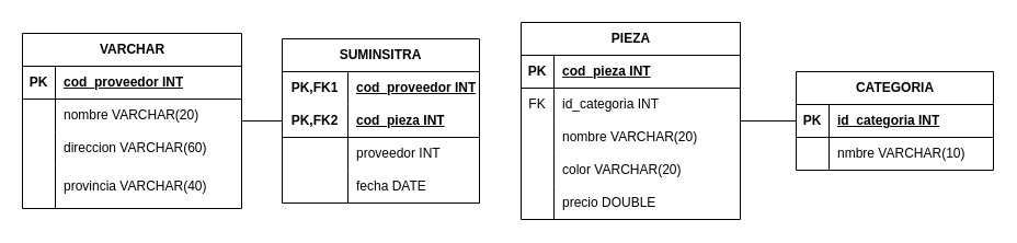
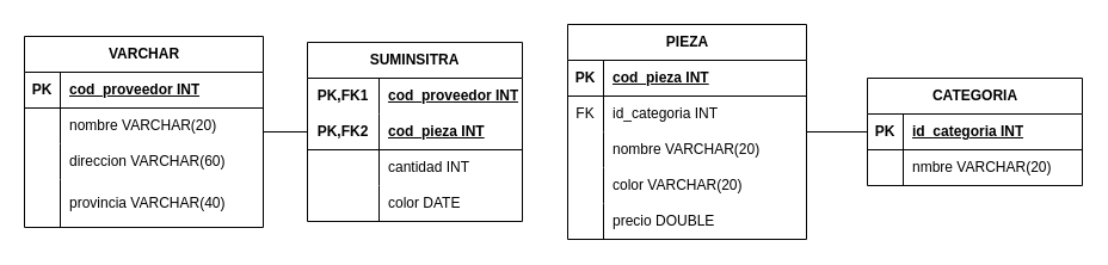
- <mxCell id="40" value="proveedor INT" style="shape=partialRectangle;connectable=0;fillColor=none;top=0;left=0;bottom=0;right=0;align=left;spacingLeft=6;overflow=hidden;html=1;whiteSpace=wrap;" vertex="1" parent="38"><mxGeometry x="60" width="120" height="30" as="geometry"><mxRectangle width="120" height="30" as="alternateBounds" /></mxGeometry></mxCell>
+ <mxCell id="40" value="cantidad INT" style="shape=partialRectangle;connectable=0;fillColor=none;top=0;left=0;bottom=0;right=0;align=left;spacingLeft=6;overflow=hidden;html=1;whiteSpace=wrap;" vertex="1" parent="38"><mxGeometry x="60" width="120" height="30" as="geometry"><mxRectangle width="120" height="30" as="alternateBounds" /></mxGeometry></mxCell>
- <mxCell id="51" value="nmbre VARCHAR(10)" style="shape=partialRectangle;connectable=0;fillColor=none;top=0;left=0;bottom=0;right=0;align=left;spacingLeft=6;overflow=hidden;whiteSpace=wrap;html=1;" vertex="1" parent="49"><mxGeometry x="30" width="150" height="30" as="geometry"><mxRectangle width="150" height="30" as="alternateBounds" /></mxGeometry></mxCell>
+ <mxCell id="51" value="nmbre VARCHAR(20)" style="shape=partialRectangle;connectable=0;fillColor=none;top=0;left=0;bottom=0;right=0;align=left;spacingLeft=6;overflow=hidden;whiteSpace=wrap;html=1;" vertex="1" parent="49"><mxGeometry x="30" width="150" height="30" as="geometry"><mxRectangle width="150" height="30" as="alternateBounds" /></mxGeometry></mxCell>
- <mxCell id="43" value="fecha DATE" style="shape=partialRectangle;connectable=0;fillColor=none;top=0;left=0;bottom=0;right=0;align=left;spacingLeft=6;overflow=hidden;html=1;whiteSpace=wrap;" vertex="1" parent="41"><mxGeometry x="60" width="120" height="30" as="geometry"><mxRectangle width="120" height="30" as="alternateBounds" /></mxGeometry></mxCell>
+ <mxCell id="43" value="color DATE" style="shape=partialRectangle;connectable=0;fillColor=none;top=0;left=0;bottom=0;right=0;align=left;spacingLeft=6;overflow=hidden;html=1;whiteSpace=wrap;" vertex="1" parent="41"><mxGeometry x="60" width="120" height="30" as="geometry"><mxRectangle width="120" height="30" as="alternateBounds" /></mxGeometry></mxCell>
